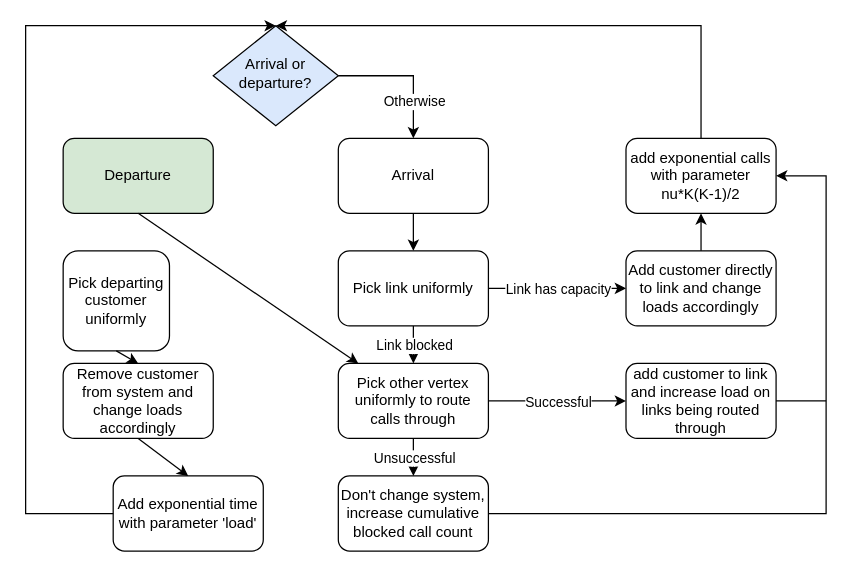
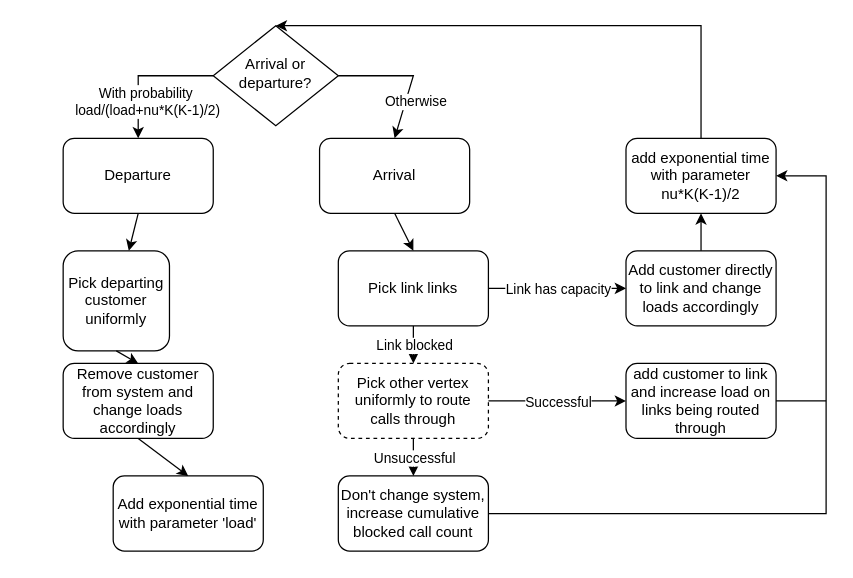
+ <mxCell id="5" value="" style="endArrow=classic;html=1;rounded=0;exitX=0;exitY=0.5;exitDx=0;exitDy=0;entryX=0.5;entryY=0;entryDx=0;entryDy=0;" edge="1" parent="1" source="2" target="4"><mxGeometry relative="1" as="geometry"><mxPoint x="310" y="220" as="sourcePoint" /><mxPoint x="410" y="220" as="targetPoint" /><Array as="points"><mxPoint x="140" y="60" /><mxPoint x="110" y="60" /></Array></mxGeometry></mxCell>
+ <mxCell id="6" value="With probability&lt;br&gt;&amp;nbsp;load/(load+nu*K(K-1)/2)" style="edgeLabel;resizable=0;html=1;align=center;verticalAlign=middle;" connectable="0" vertex="1" parent="5"><mxGeometry relative="1" as="geometry"><mxPoint y="20" as="offset" /></mxGeometry></mxCell>
- <mxCell id="2" value="Arrival or departure?" style="rhombus;whiteSpace=wrap;html=1;shadow=0;fontFamily=Helvetica;fontSize=12;align=center;strokeWidth=1;spacing=6;spacingTop=-4;fillColor=#dae8fc;" parent="1" vertex="1"><mxGeometry x="170" y="20" width="100" height="80" as="geometry" /></mxCell>
+ <mxCell id="2" value="Arrival or departure?" style="rhombus;whiteSpace=wrap;html=1;shadow=0;fontFamily=Helvetica;fontSize=12;align=center;strokeWidth=1;spacing=6;spacingTop=-4;" parent="1" vertex="1"><mxGeometry x="170" y="20" width="100" height="80" as="geometry" /></mxCell>
- <mxCell id="4" value="Departure" style="rounded=1;whiteSpace=wrap;html=1;fillColor=#d5e8d4;" vertex="1" parent="1"><mxGeometry x="50" y="110" width="120" height="60" as="geometry" /></mxCell>
+ <mxCell id="4" value="Departure" style="rounded=1;whiteSpace=wrap;html=1;" vertex="1" parent="1"><mxGeometry x="50" y="110" width="120" height="60" as="geometry" /></mxCell>
- <mxCell id="3" value="Arrival" style="rounded=1;whiteSpace=wrap;html=1;" vertex="1" parent="1"><mxGeometry x="270" y="110" width="120" height="60" as="geometry" /></mxCell>
+ <mxCell id="3" value="Arrival" style="rounded=1;whiteSpace=wrap;html=1;" vertex="1" parent="1"><mxGeometry x="255" y="110" width="120" height="60" as="geometry" /></mxCell>
- <mxCell id="30" value="add exponential calls with parameter nu*K(K-1)/2" style="rounded=1;whiteSpace=wrap;html=1;" vertex="1" parent="1"><mxGeometry x="500" y="110" width="120" height="60" as="geometry" /></mxCell>
+ <mxCell id="30" value="add exponential time with parameter nu*K(K-1)/2" style="rounded=1;whiteSpace=wrap;html=1;" vertex="1" parent="1"><mxGeometry x="500" y="110" width="120" height="60" as="geometry" /></mxCell>
- <mxCell id="15" value="" style="endArrow=classic;html=1;rounded=0;exitX=0;exitY=0.5;exitDx=0;exitDy=0;entryX=0.5;entryY=0;entryDx=0;entryDy=0;" edge="1" parent="1" source="13" target="2"><mxGeometry width="50" height="50" relative="1" as="geometry"><mxPoint x="340" y="300" as="sourcePoint" /><mxPoint x="200" y="10" as="targetPoint" /><Array as="points"><mxPoint x="20" y="410" /><mxPoint x="20" y="20" /></Array></mxGeometry></mxCell>
- <mxCell id="9" value="" style="endArrow=classic;html=1;rounded=0;exitX=0.5;exitY=1;exitDx=0;exitDy=0;" edge="1" parent="1" source="4" target="19"><mxGeometry width="50" height="50" relative="1" as="geometry"><mxPoint x="340" y="240" as="sourcePoint" /><mxPoint x="110" y="230" as="targetPoint" /></mxGeometry></mxCell>
+ <mxCell id="9" value="" style="endArrow=classic;html=1;rounded=0;exitX=0.5;exitY=1;exitDx=0;exitDy=0;" edge="1" parent="1" source="4" target="10"><mxGeometry width="50" height="50" relative="1" as="geometry"><mxPoint x="340" y="240" as="sourcePoint" /><mxPoint x="110" y="230" as="targetPoint" /></mxGeometry></mxCell>
- <mxCell id="16" value="Pick link uniformly" style="rounded=1;whiteSpace=wrap;html=1;" vertex="1" parent="1"><mxGeometry x="270" y="200" width="120" height="60" as="geometry" /></mxCell>
+ <mxCell id="16" value="Pick link links" style="rounded=1;whiteSpace=wrap;html=1;" vertex="1" parent="1"><mxGeometry x="270" y="200" width="120" height="60" as="geometry" /></mxCell>
- <mxCell id="19" value="Pick other vertex uniformly to route calls through" style="rounded=1;whiteSpace=wrap;html=1;" vertex="1" parent="1"><mxGeometry x="270" y="290" width="120" height="60" as="geometry" /></mxCell>
+ <mxCell id="19" value="Pick other vertex uniformly to route calls through" style="rounded=1;whiteSpace=wrap;html=1;dashed=1;" vertex="1" parent="1"><mxGeometry x="270" y="290" width="120" height="60" as="geometry" /></mxCell>
